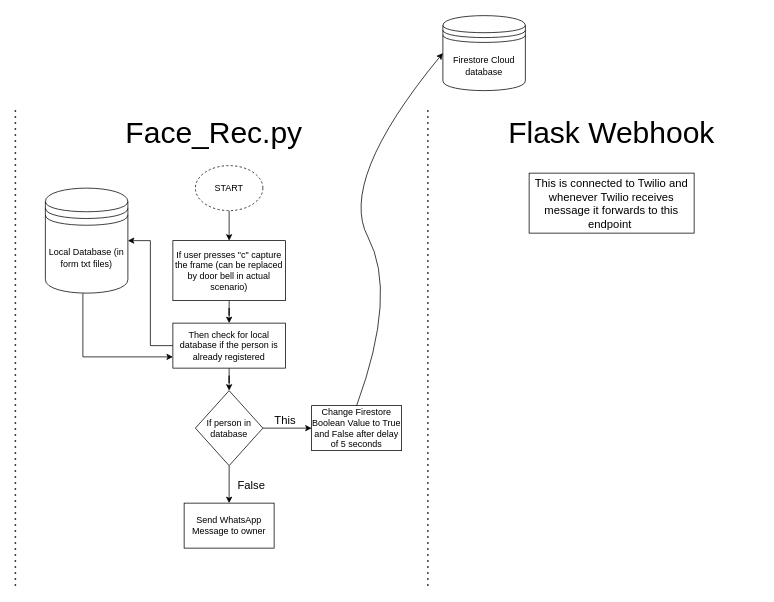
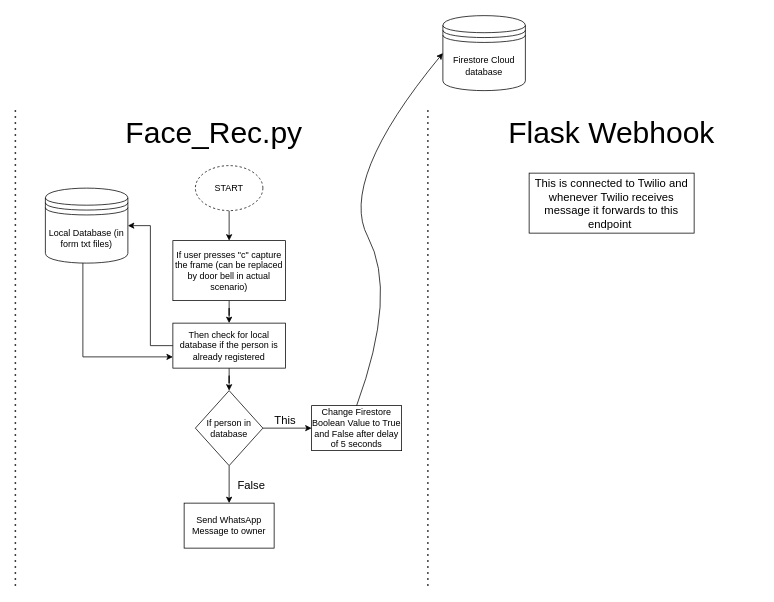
- <mxCell id="7" value="Local Database (in form txt files)" style="shape=datastore;whiteSpace=wrap;html=1;" vertex="1" parent="1"><mxGeometry x="60" y="250" width="110" height="140" as="geometry" /></mxCell>
+ <mxCell id="7" value="Local Database (in form txt files)" style="shape=datastore;whiteSpace=wrap;html=1;" vertex="1" parent="1"><mxGeometry x="60" y="250" width="110" height="100" as="geometry" /></mxCell>
